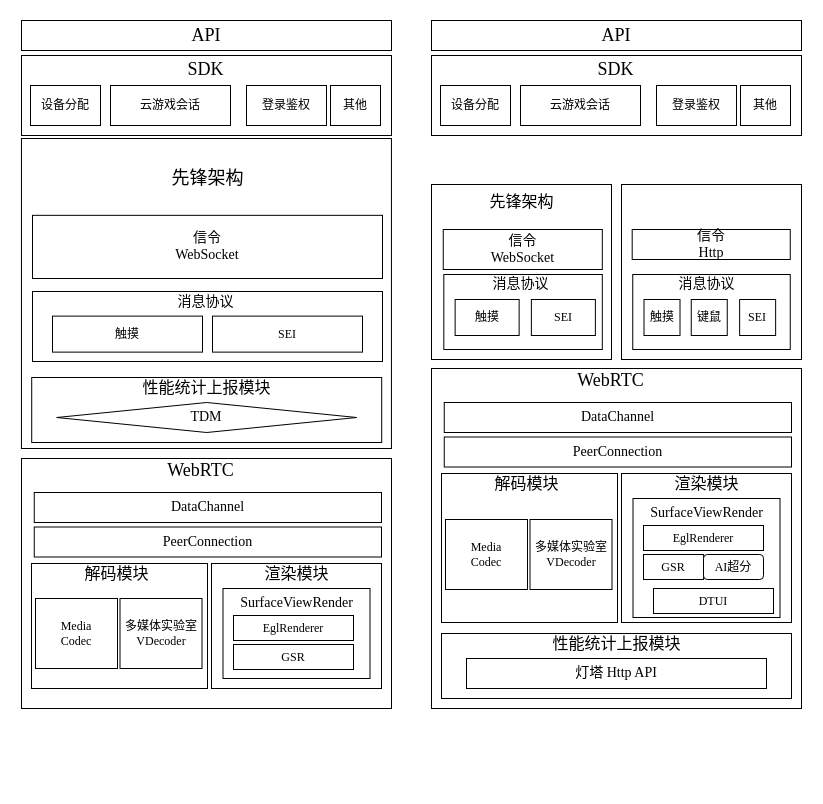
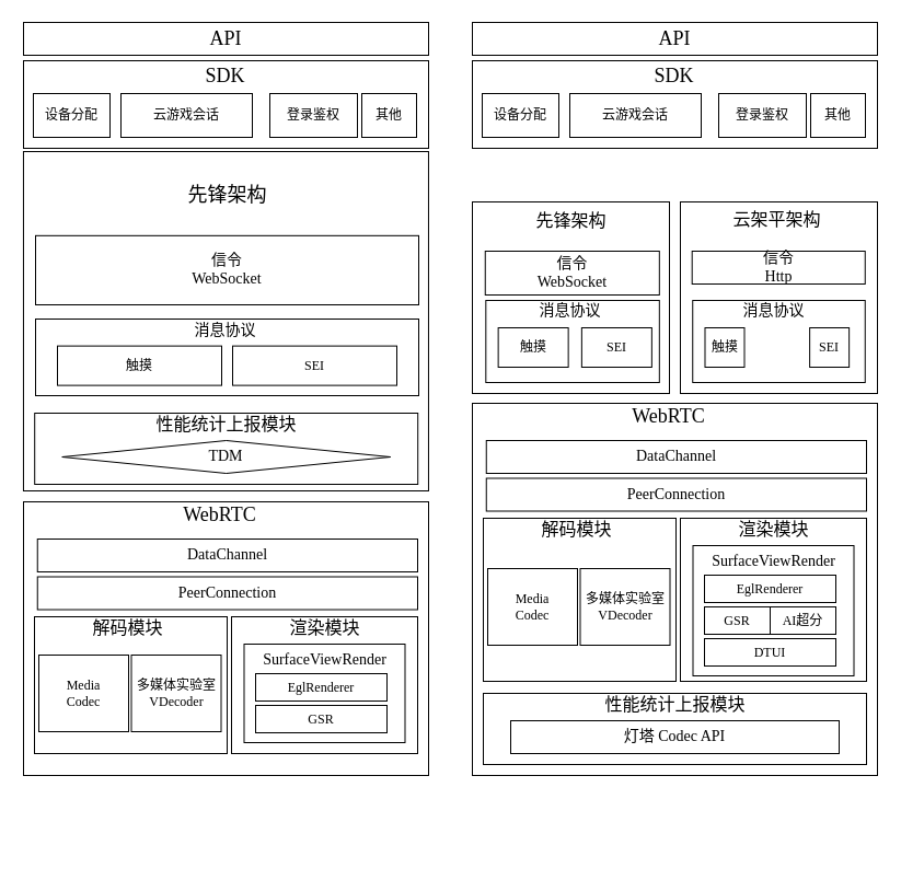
+ <mxCell id="29" value="云架平架构" style="text;html=1;align=center;verticalAlign=middle;resizable=0;points=[];autosize=1;strokeColor=none;fillColor=none;fontSize=16;fontFamily=腾讯体;" vertex="1" parent="25"><mxGeometry x="37.653" y="1" width="100" height="30" as="geometry" /></mxCell>
- <mxCell id="32" value="键鼠" style="whiteSpace=wrap;html=1;aspect=fixed;fontFamily=腾讯体;" vertex="1" parent="25"><mxGeometry x="69.75" y="115" width="36" height="36" as="geometry" /></mxCell>
- <mxCell id="23" value="&lt;font face=&quot;腾讯体&quot;&gt;AI超分&lt;/font&gt;" style="whiteSpace=wrap;html=1;rounded=1;" vertex="1" parent="16"><mxGeometry x="82" y="86" width="60" height="25" as="geometry" /></mxCell>
+ <mxCell id="23" value="&lt;font face=&quot;腾讯体&quot;&gt;AI超分&lt;/font&gt;" style="rounded=0;whiteSpace=wrap;html=1;" vertex="1" parent="16"><mxGeometry x="82" y="86" width="60" height="25" as="geometry" /></mxCell>
- <mxCell id="24" value="&lt;font face=&quot;腾讯体&quot;&gt;DTUI&lt;/font&gt;" style="rounded=0;whiteSpace=wrap;html=1;" vertex="1" parent="16"><mxGeometry x="32" y="120" width="120" height="25" as="geometry" /></mxCell>
+ <mxCell id="24" value="&lt;font face=&quot;腾讯体&quot;&gt;DTUI&lt;/font&gt;" style="rounded=0;whiteSpace=wrap;html=1;" vertex="1" parent="16"><mxGeometry x="22" y="115" width="120" height="25" as="geometry" /></mxCell>
- <mxCell id="48" value="灯塔 Http API" style="rounded=0;whiteSpace=wrap;html=1;fontFamily=腾讯体;fontSize=14;" vertex="1" parent="45"><mxGeometry x="25" y="30" width="300" height="30" as="geometry" /></mxCell>
+ <mxCell id="48" value="灯塔 Codec API" style="rounded=0;whiteSpace=wrap;html=1;fontFamily=腾讯体;fontSize=14;" vertex="1" parent="45"><mxGeometry x="25" y="30" width="300" height="30" as="geometry" /></mxCell>
